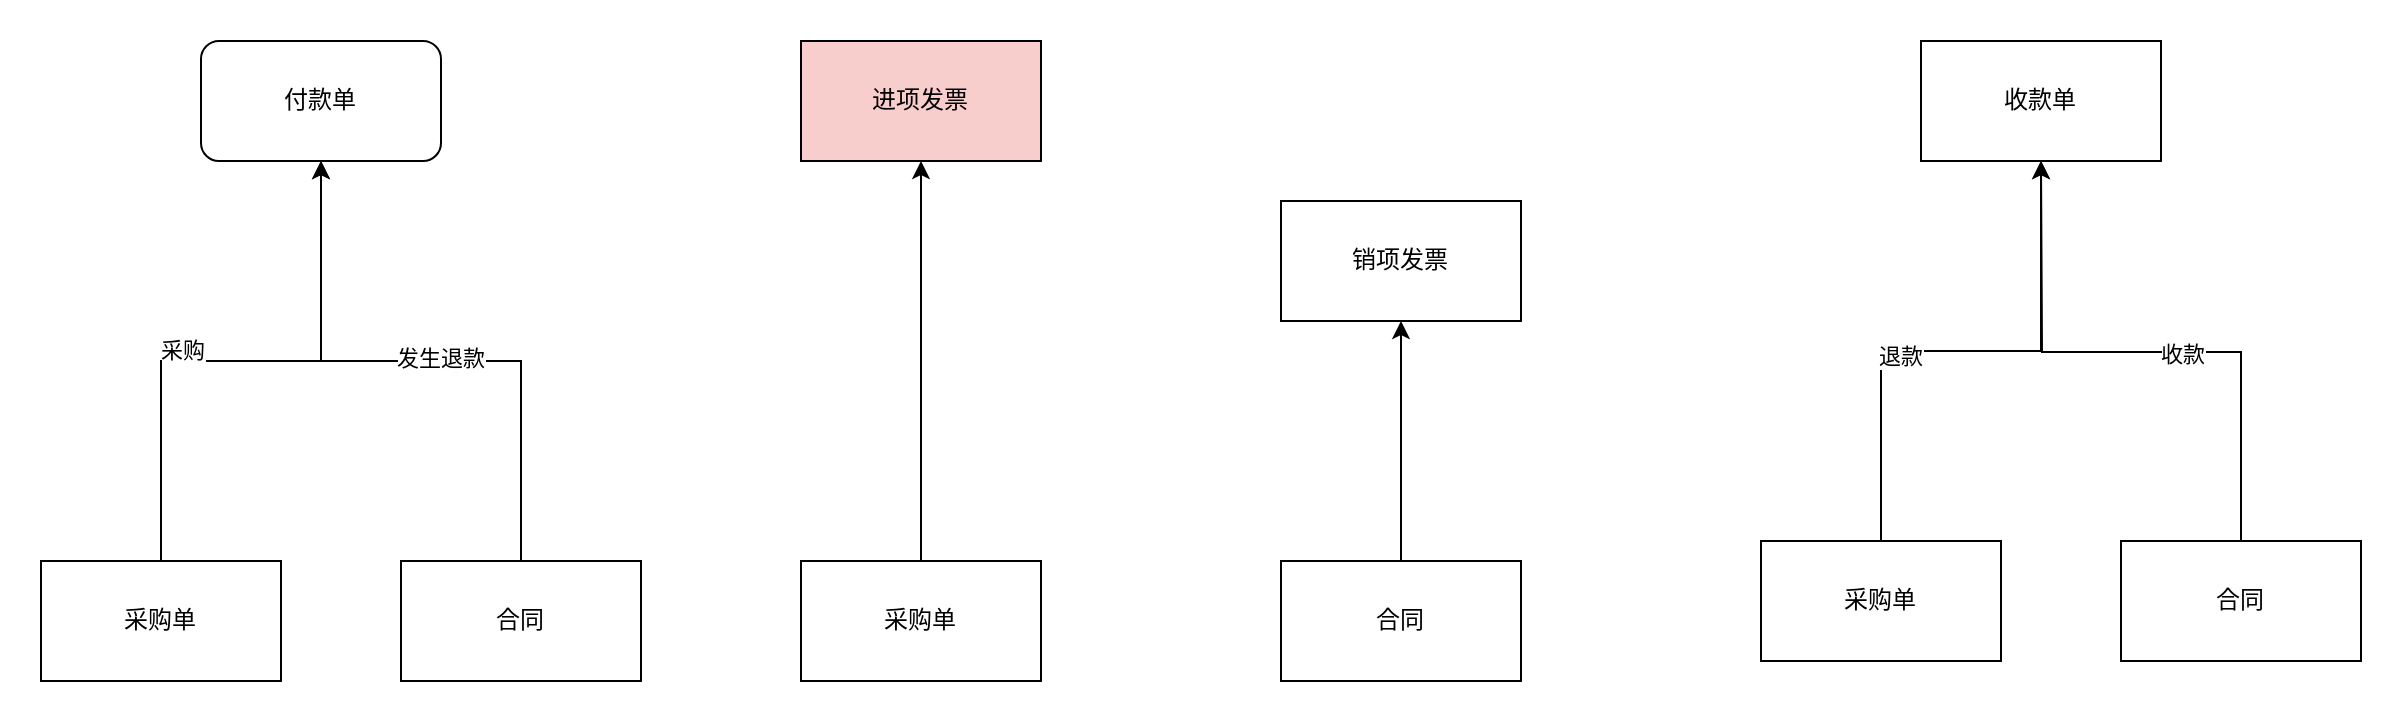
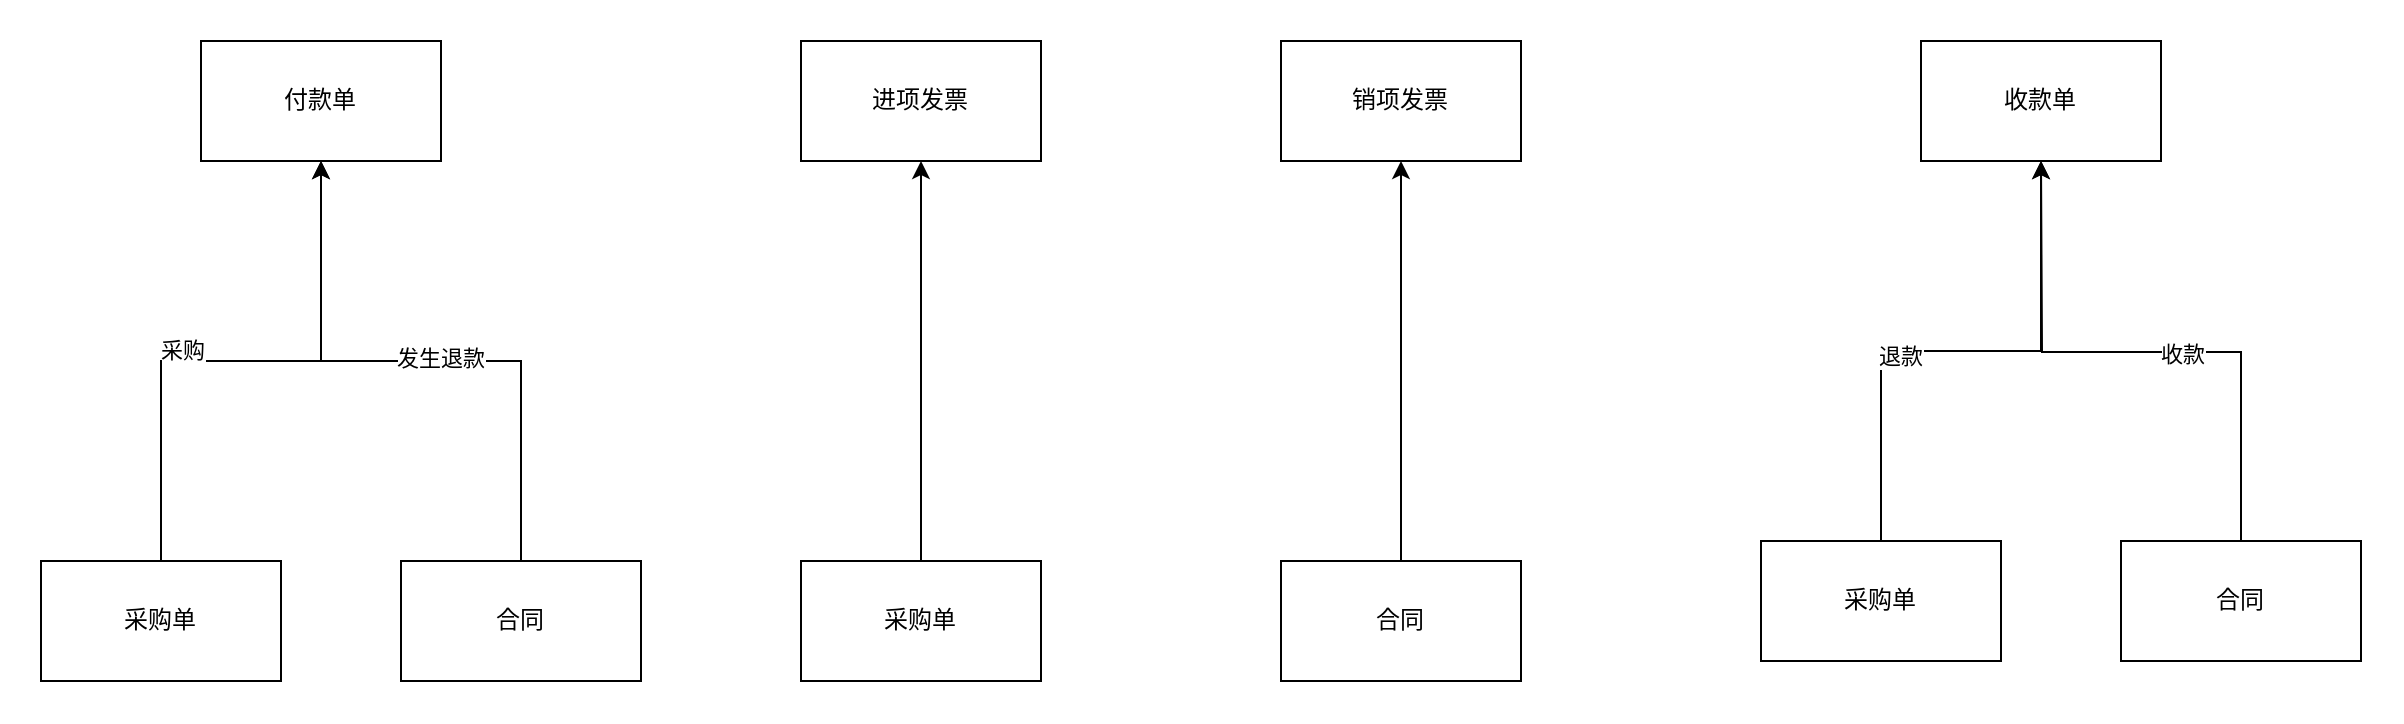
- <mxCell id="8" value="付款单" style="whiteSpace=wrap;html=1;rounded=1;" vertex="1" parent="1"><mxGeometry x="100" y="20" width="120" height="60" as="geometry" /></mxCell>
+ <mxCell id="8" value="付款单" style="rounded=0;whiteSpace=wrap;html=1;" vertex="1" parent="1"><mxGeometry x="100" y="20" width="120" height="60" as="geometry" /></mxCell>
- <mxCell id="10" value="进项发票" style="rounded=0;whiteSpace=wrap;html=1;fillColor=#f8cecc;" vertex="1" parent="1"><mxGeometry x="400" y="20" width="120" height="60" as="geometry" /></mxCell>
+ <mxCell id="10" value="进项发票" style="rounded=0;whiteSpace=wrap;html=1;" vertex="1" parent="1"><mxGeometry x="400" y="20" width="120" height="60" as="geometry" /></mxCell>
- <mxCell id="11" value="销项发票" style="rounded=0;whiteSpace=wrap;html=1;" vertex="1" parent="1"><mxGeometry x="640" y="100" width="120" height="60" as="geometry" /></mxCell>
+ <mxCell id="11" value="销项发票" style="rounded=0;whiteSpace=wrap;html=1;" vertex="1" parent="1"><mxGeometry x="640" y="20" width="120" height="60" as="geometry" /></mxCell>
